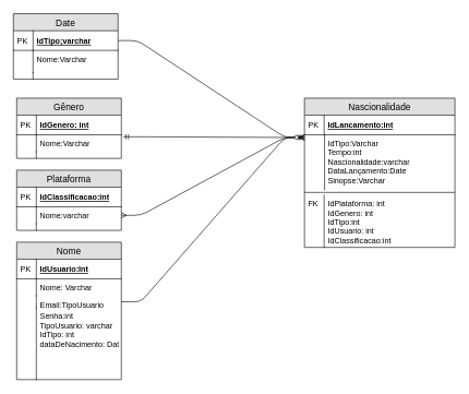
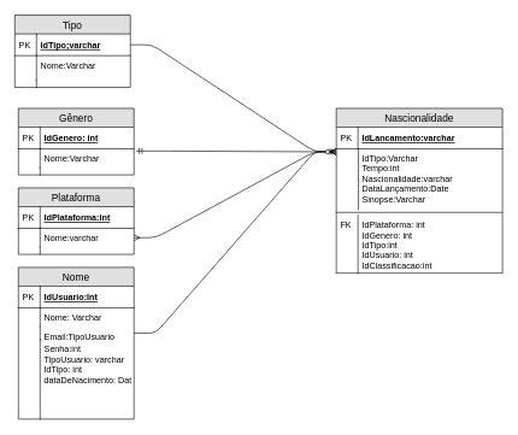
- <mxCell id="2" value="Date" style="swimlane;fontStyle=0;childLayout=stackLayout;horizontal=1;startSize=26;fillColor=#e0e0e0;horizontalStack=0;resizeParent=1;resizeParentMax=0;resizeLast=0;collapsible=1;marginBottom=0;swimlaneFillColor=#ffffff;align=center;fontSize=14;" parent="1" vertex="1"><mxGeometry x="20" y="20" width="160" height="100" as="geometry" /></mxCell>
+ <mxCell id="2" value="Tipo" style="swimlane;fontStyle=0;childLayout=stackLayout;horizontal=1;startSize=26;fillColor=#e0e0e0;horizontalStack=0;resizeParent=1;resizeParentMax=0;resizeLast=0;collapsible=1;marginBottom=0;swimlaneFillColor=#ffffff;align=center;fontSize=14;" parent="1" vertex="1"><mxGeometry x="20" y="20" width="160" height="100" as="geometry" /></mxCell>
- <mxCell id="33" value="IdLancamento:int" style="shape=partialRectangle;top=0;left=0;right=0;bottom=1;align=left;verticalAlign=middle;fillColor=none;spacingLeft=34;spacingRight=4;overflow=hidden;rotatable=0;points=[[0,0.5],[1,0.5]];portConstraint=eastwest;dropTarget=0;fontStyle=5;fontSize=12;" parent="32" vertex="1"><mxGeometry y="26" width="230" height="30" as="geometry" /></mxCell>
+ <mxCell id="33" value="IdLancamento:varchar" style="shape=partialRectangle;top=0;left=0;right=0;bottom=1;align=left;verticalAlign=middle;fillColor=none;spacingLeft=34;spacingRight=4;overflow=hidden;rotatable=0;points=[[0,0.5],[1,0.5]];portConstraint=eastwest;dropTarget=0;fontStyle=5;fontSize=12;" parent="32" vertex="1"><mxGeometry y="26" width="230" height="30" as="geometry" /></mxCell>
- <mxCell id="17" value="IdClassificacao:int" style="shape=partialRectangle;top=0;left=0;right=0;bottom=1;align=left;verticalAlign=middle;fillColor=none;spacingLeft=34;spacingRight=4;overflow=hidden;rotatable=0;points=[[0,0.5],[1,0.5]];portConstraint=eastwest;dropTarget=0;fontStyle=5;fontSize=12;" parent="16" vertex="1"><mxGeometry y="26" width="160" height="30" as="geometry" /></mxCell>
+ <mxCell id="17" value="IdPlataforma:int" style="shape=partialRectangle;top=0;left=0;right=0;bottom=1;align=left;verticalAlign=middle;fillColor=none;spacingLeft=34;spacingRight=4;overflow=hidden;rotatable=0;points=[[0,0.5],[1,0.5]];portConstraint=eastwest;dropTarget=0;fontStyle=5;fontSize=12;" parent="16" vertex="1"><mxGeometry y="26" width="160" height="30" as="geometry" /></mxCell>
